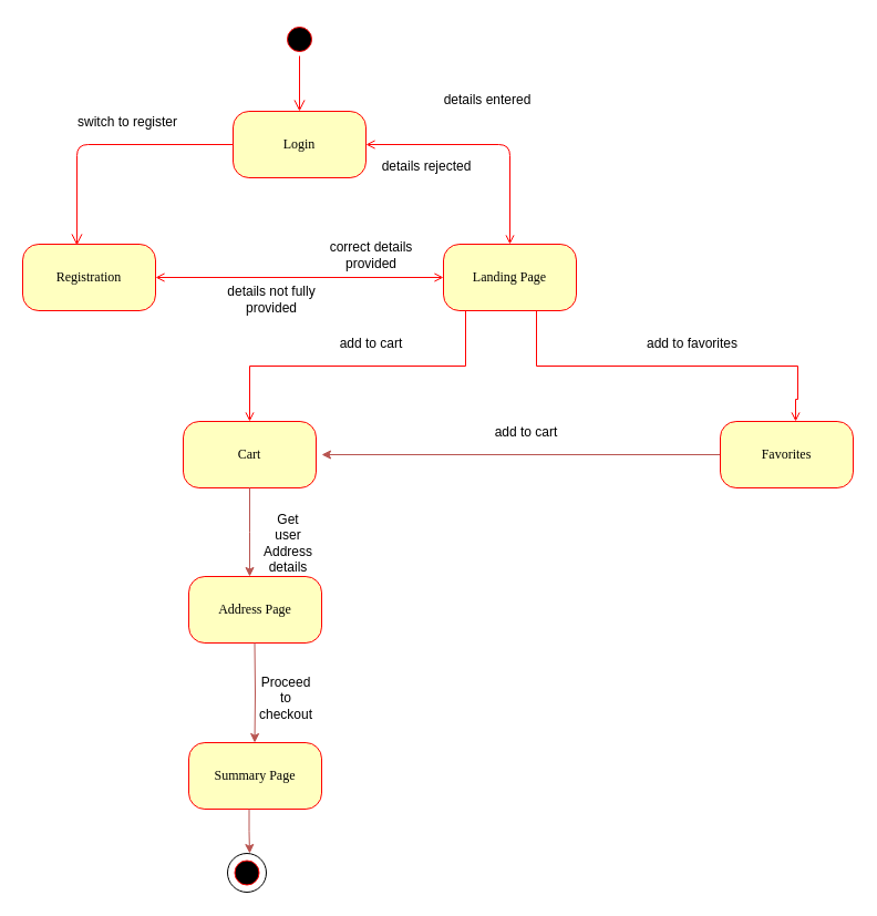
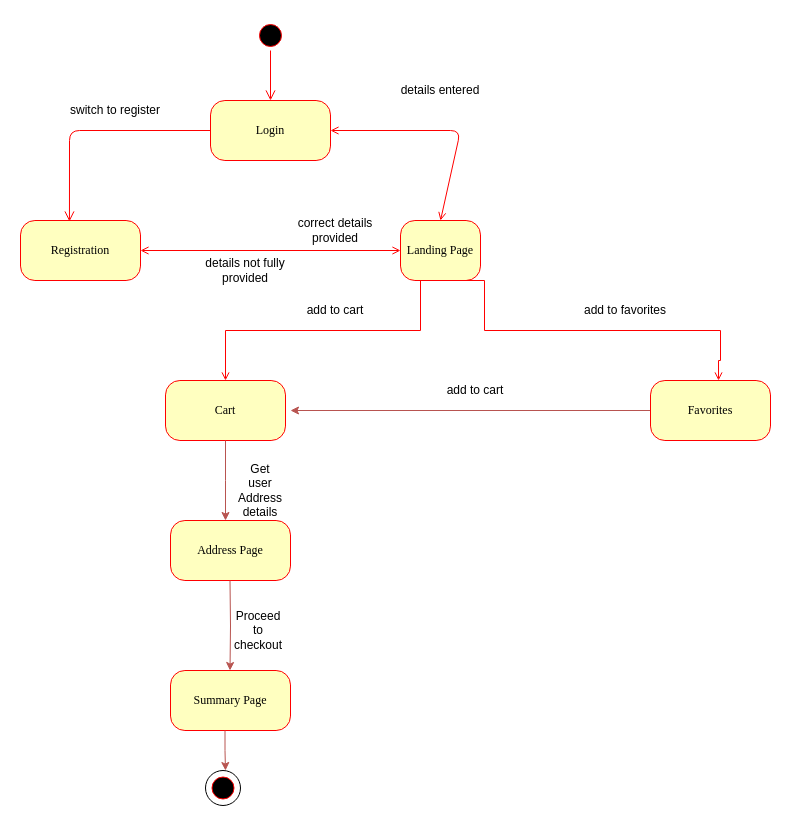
- <mxCell id="12" value="details rejected" style="text;html=1;strokeColor=none;fillColor=none;align=center;verticalAlign=middle;whiteSpace=wrap;rounded=0;" parent="1" vertex="1"><mxGeometry x="330" y="140" width="110" height="20" as="geometry" /></mxCell>
- <mxCell id="7" value="Landing Page" style="rounded=1;whiteSpace=wrap;html=1;arcSize=24;fillColor=#ffffc0;strokeColor=#ff0000;shadow=0;comic=0;labelBackgroundColor=none;fontFamily=Verdana;fontSize=12;fontColor=#000000;align=center;" parent="1" vertex="1"><mxGeometry x="400" y="220" width="120" height="60" as="geometry" /></mxCell>
+ <mxCell id="7" value="Landing Page" style="rounded=1;whiteSpace=wrap;html=1;arcSize=24;fillColor=#ffffc0;strokeColor=#ff0000;shadow=0;comic=0;labelBackgroundColor=none;fontFamily=Verdana;fontSize=12;fontColor=#000000;align=center;" parent="1" vertex="1"><mxGeometry x="400" y="220" width="80" height="60" as="geometry" /></mxCell>
